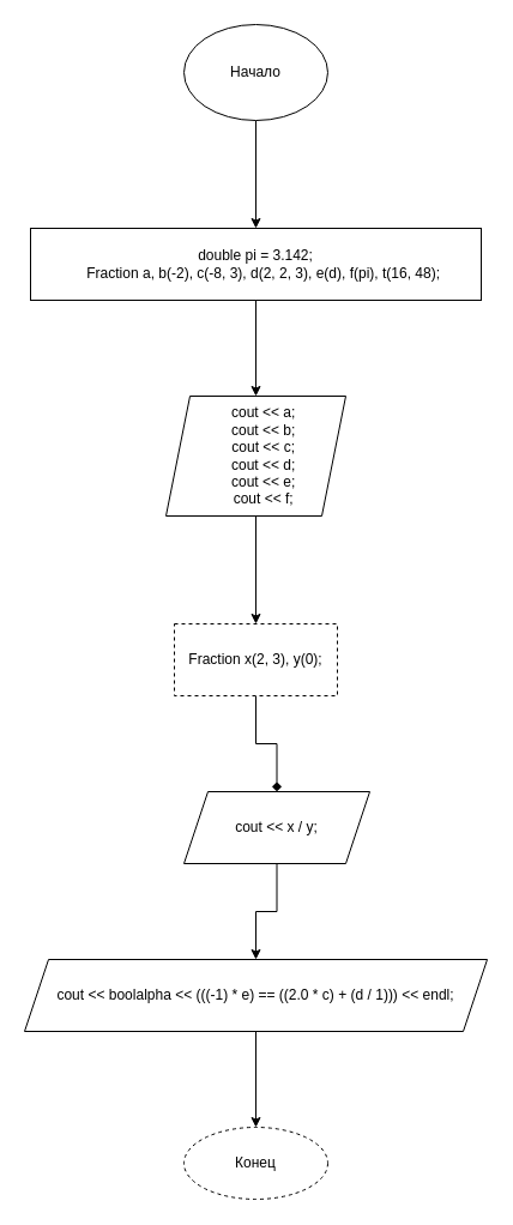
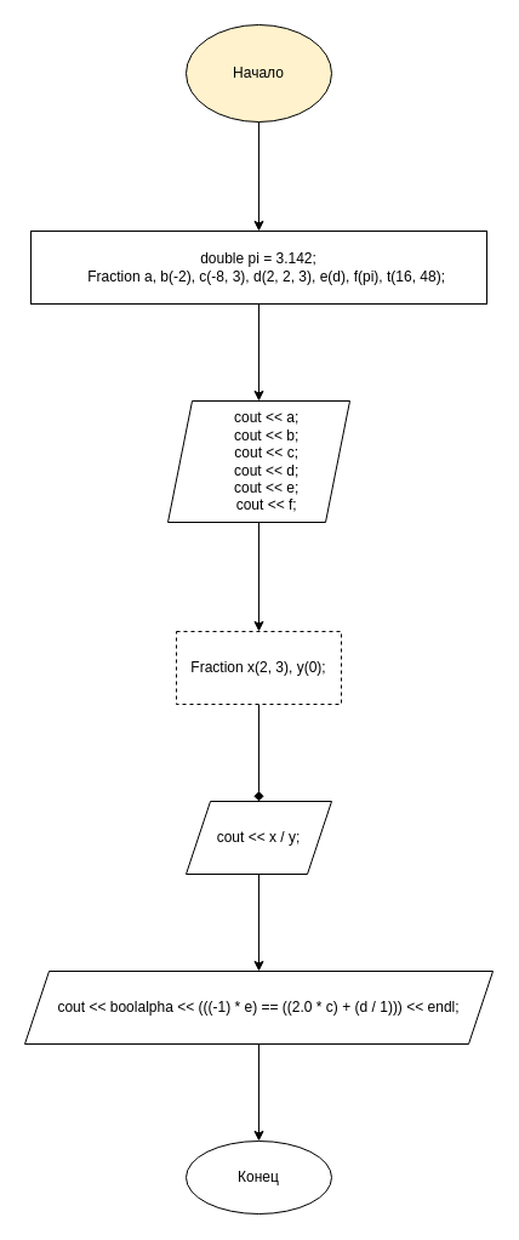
- <mxCell id="3" value="Начало" style="ellipse;whiteSpace=wrap;html=1;" parent="1" vertex="1"><mxGeometry x="153" y="20" width="120" height="80" as="geometry" /></mxCell>
+ <mxCell id="3" value="Начало" style="ellipse;whiteSpace=wrap;html=1;fillColor=#fff2cc;" parent="1" vertex="1"><mxGeometry x="153" y="20" width="120" height="80" as="geometry" /></mxCell>
- <mxCell id="11" value="cout &lt;&lt; x / y;" style="shape=parallelogram;perimeter=parallelogramPerimeter;whiteSpace=wrap;html=1;fixedSize=1;" vertex="1" parent="1"><mxGeometry x="153" y="660" width="155" height="60" as="geometry" /></mxCell>
+ <mxCell id="11" value="cout &lt;&lt; x / y;" style="shape=parallelogram;perimeter=parallelogramPerimeter;whiteSpace=wrap;html=1;fixedSize=1;" vertex="1" parent="1"><mxGeometry x="153" y="660" width="120" height="60" as="geometry" /></mxCell>
- <mxCell id="14" value="Конец" style="ellipse;whiteSpace=wrap;html=1;dashed=1;" vertex="1" parent="1"><mxGeometry x="153" y="940" width="120" height="60" as="geometry" /></mxCell>
+ <mxCell id="14" value="Конец" style="ellipse;whiteSpace=wrap;html=1;" vertex="1" parent="1"><mxGeometry x="153" y="940" width="120" height="60" as="geometry" /></mxCell>
